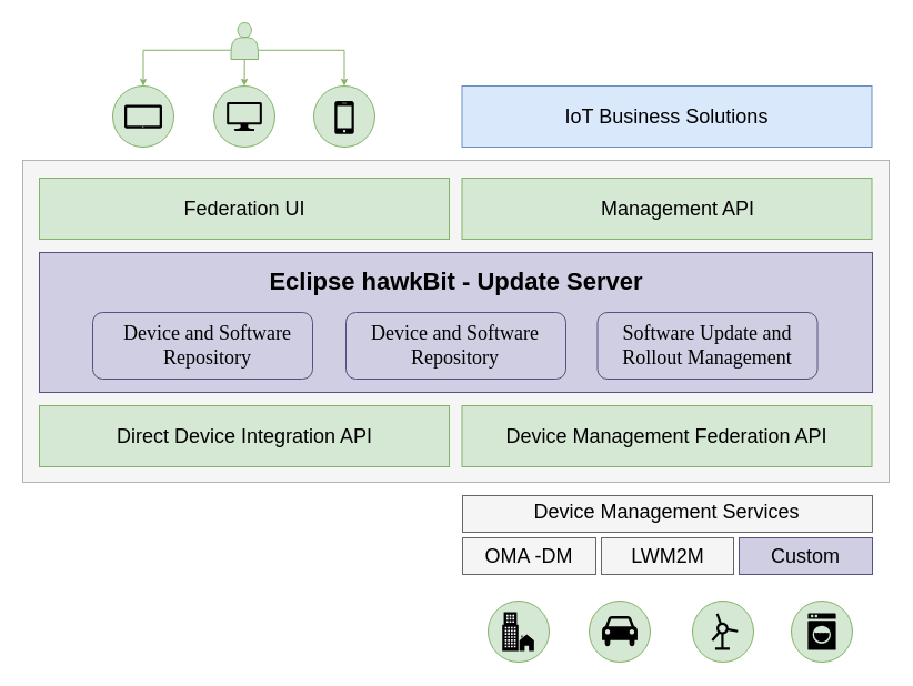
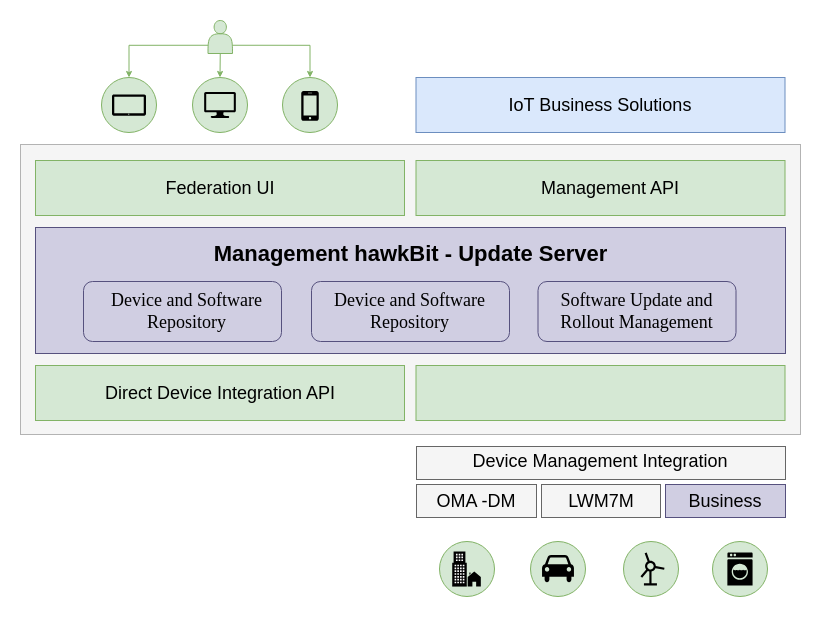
- <mxCell id="13" value="&lt;font style=&quot;&quot;&gt;Eclipse hawkBit - Update Server&lt;/font&gt;" style="text;html=1;align=center;verticalAlign=middle;whiteSpace=wrap;rounded=0;fontSize=22;fontFamily=Helvetica;fontColor=#000000;fontStyle=1" vertex="1" parent="1"><mxGeometry x="174.5" y="239" width="471" height="30" as="geometry" /></mxCell>
+ <mxCell id="13" value="&lt;font style=&quot;&quot;&gt;Management hawkBit - Update Server&lt;/font&gt;" style="text;html=1;align=center;verticalAlign=middle;whiteSpace=wrap;rounded=0;fontSize=22;fontFamily=Helvetica;fontColor=#000000;fontStyle=1" vertex="1" parent="1"><mxGeometry x="174.5" y="239" width="471" height="30" as="geometry" /></mxCell>
- <mxCell id="19" value="Device Management Federation API" style="text;html=1;align=center;verticalAlign=middle;whiteSpace=wrap;rounded=0;fontSize=18;fontFamily=Helvetica;fontColor=#000000;fontStyle=0" vertex="1" parent="1"><mxGeometry x="435" y="377.5" width="330" height="30" as="geometry" /></mxCell>
- <mxCell id="22" value="Device Management Services" style="text;html=1;align=center;verticalAlign=middle;whiteSpace=wrap;rounded=0;fontSize=18;fontFamily=Helvetica;fontColor=#000000;fontStyle=0" vertex="1" parent="1"><mxGeometry x="435" y="452" width="330" height="17.5" as="geometry" /></mxCell>
+ <mxCell id="22" value="Device Management Integration" style="text;html=1;align=center;verticalAlign=middle;whiteSpace=wrap;rounded=0;fontSize=18;fontFamily=Helvetica;fontColor=#000000;fontStyle=0" vertex="1" parent="1"><mxGeometry x="435" y="452" width="330" height="17.5" as="geometry" /></mxCell>
- <mxCell id="27" value="LWM2M" style="text;html=1;align=center;verticalAlign=middle;whiteSpace=wrap;rounded=0;fontSize=18;fontFamily=Helvetica;fontColor=#000000;fontStyle=0" vertex="1" parent="1"><mxGeometry x="546.5" y="491.75" width="108" height="17.5" as="geometry" /></mxCell>
+ <mxCell id="27" value="LWM7M" style="text;html=1;align=center;verticalAlign=middle;whiteSpace=wrap;rounded=0;fontSize=18;fontFamily=Helvetica;fontColor=#000000;fontStyle=0" vertex="1" parent="1"><mxGeometry x="546.5" y="491.75" width="108" height="17.5" as="geometry" /></mxCell>
- <mxCell id="28" value="Custom" style="text;html=1;align=center;verticalAlign=middle;whiteSpace=wrap;rounded=0;fontSize=18;fontFamily=Helvetica;fontColor=#000000;fontStyle=0" vertex="1" parent="1"><mxGeometry x="671" y="491.75" width="108" height="17.5" as="geometry" /></mxCell>
+ <mxCell id="28" value="Business" style="text;html=1;align=center;verticalAlign=middle;whiteSpace=wrap;rounded=0;fontSize=18;fontFamily=Helvetica;fontColor=#000000;fontStyle=0" vertex="1" parent="1"><mxGeometry x="671" y="491.75" width="108" height="17.5" as="geometry" /></mxCell>
